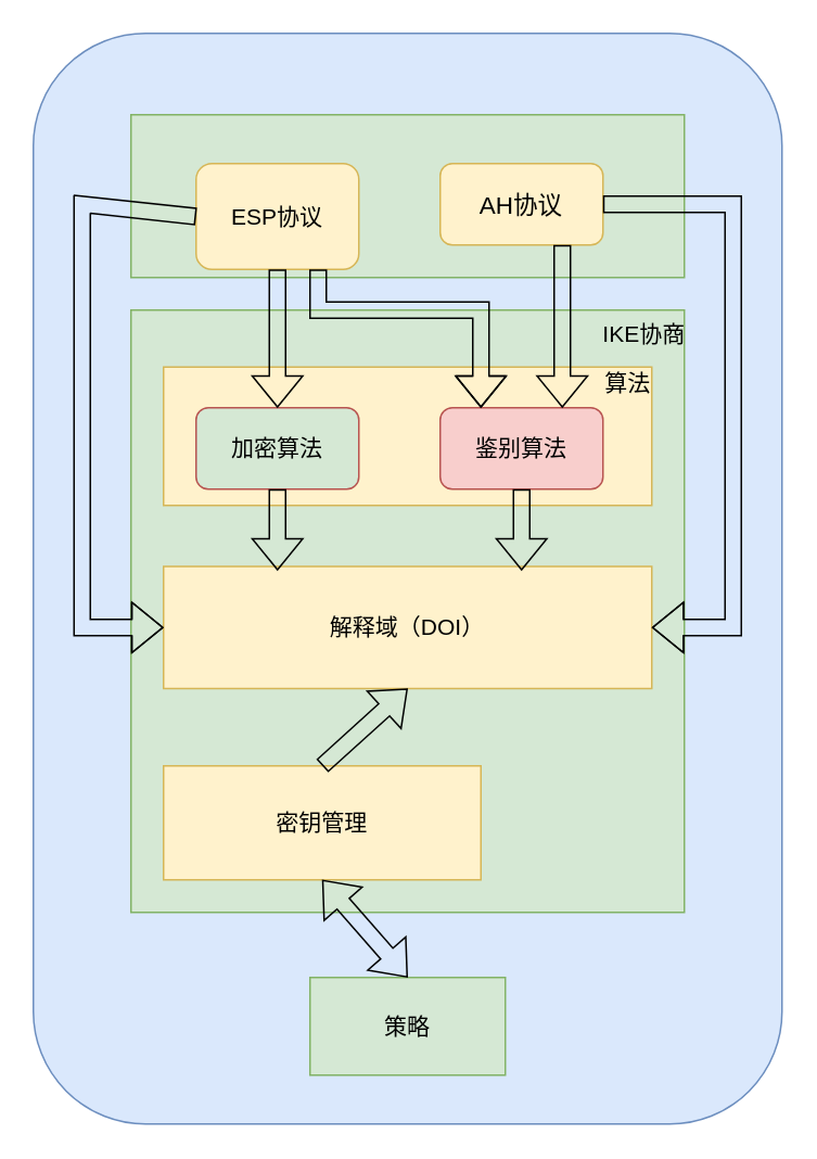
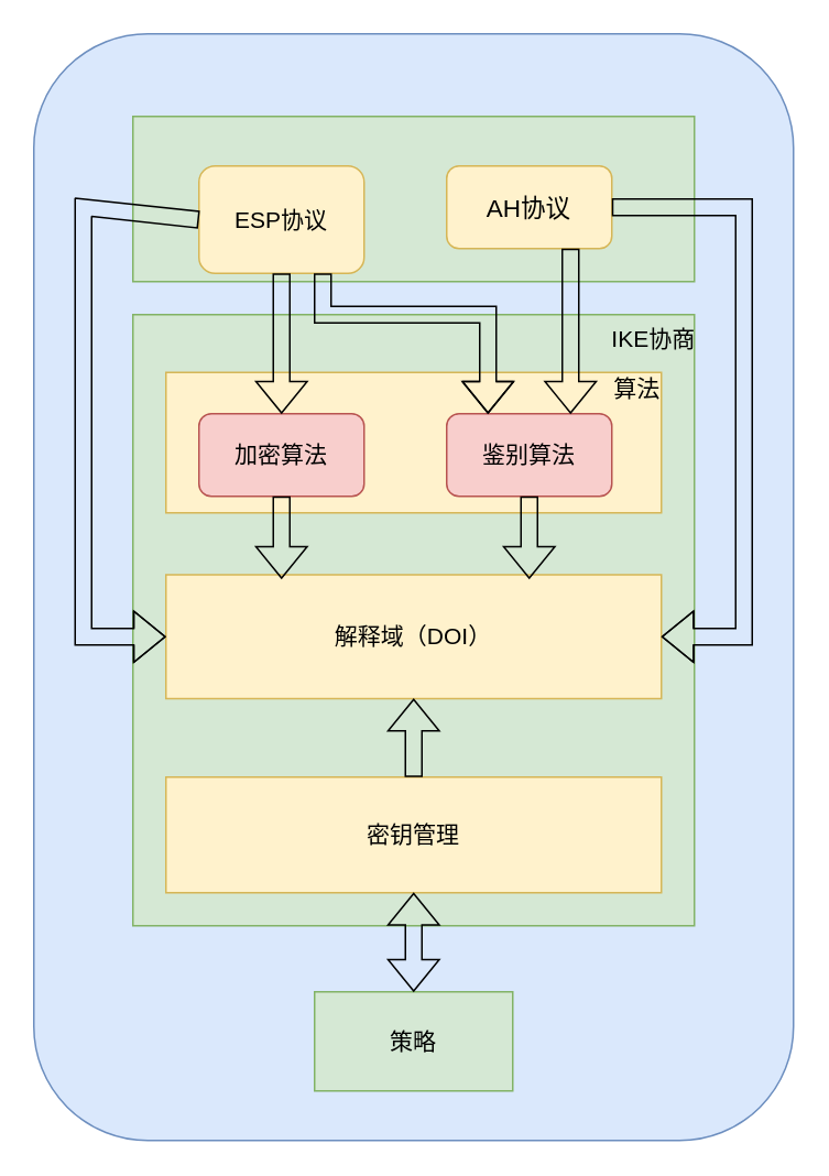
- <mxCell id="10" value="&lt;font style=&quot;font-size: 14px;&quot;&gt;加密算法&lt;/font&gt;" style="rounded=1;whiteSpace=wrap;html=1;fillColor=#d5e8d4;strokeColor=#b85450;" vertex="1" parent="1"><mxGeometry x="120" y="250" width="100" height="50" as="geometry" /></mxCell>
+ <mxCell id="10" value="&lt;font style=&quot;font-size: 14px;&quot;&gt;加密算法&lt;/font&gt;" style="rounded=1;whiteSpace=wrap;html=1;fillColor=#f8cecc;strokeColor=#b85450;" vertex="1" parent="1"><mxGeometry x="120" y="250" width="100" height="50" as="geometry" /></mxCell>
- <mxCell id="13" value="&lt;font style=&quot;font-size: 14px;&quot;&gt;密钥管理&lt;/font&gt;" style="rounded=0;whiteSpace=wrap;html=1;fillColor=#fff2cc;strokeColor=#d6b656;" vertex="1" parent="1"><mxGeometry x="100" y="470" width="195" height="70" as="geometry" /></mxCell>
+ <mxCell id="13" value="&lt;font style=&quot;font-size: 14px;&quot;&gt;密钥管理&lt;/font&gt;" style="rounded=0;whiteSpace=wrap;html=1;fillColor=#fff2cc;strokeColor=#d6b656;" vertex="1" parent="1"><mxGeometry x="100" y="470" width="300" height="70" as="geometry" /></mxCell>
